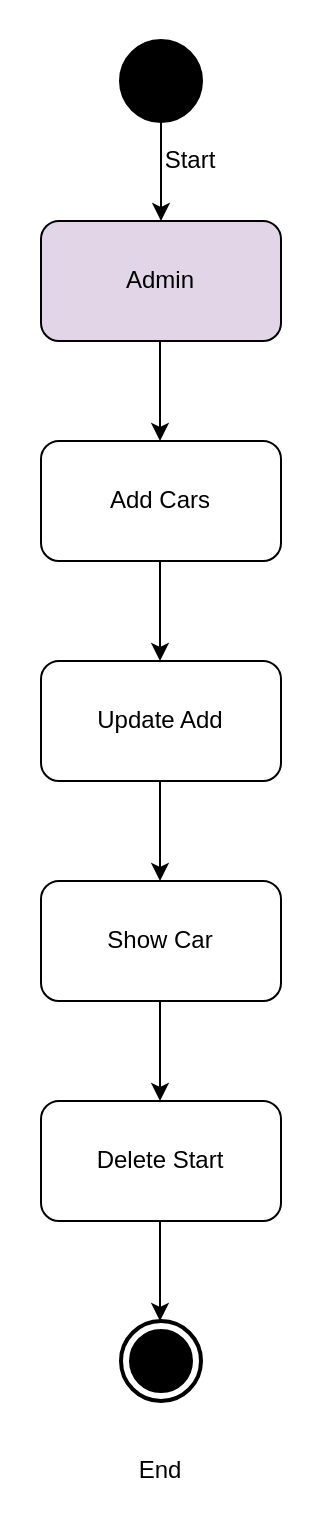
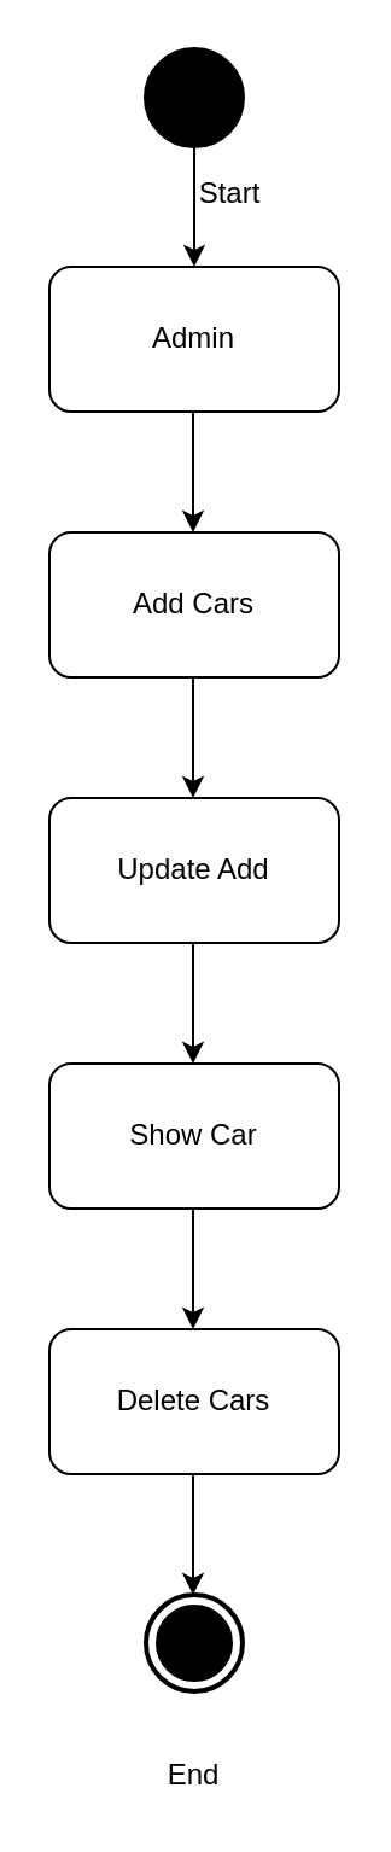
- <mxCell id="4" value="Admin" style="rounded=1;whiteSpace=wrap;html=1;fillColor=#e1d5e7;" vertex="1" parent="1"><mxGeometry x="20" y="110" width="120" height="60" as="geometry" /></mxCell>
+ <mxCell id="4" value="Admin" style="rounded=1;whiteSpace=wrap;html=1;" vertex="1" parent="1"><mxGeometry x="20" y="110" width="120" height="60" as="geometry" /></mxCell>
- <mxCell id="12" value="Delete Start" style="rounded=1;whiteSpace=wrap;html=1;" vertex="1" parent="1"><mxGeometry x="20" y="550" width="120" height="60" as="geometry" /></mxCell>
+ <mxCell id="12" value="Delete Cars" style="rounded=1;whiteSpace=wrap;html=1;" vertex="1" parent="1"><mxGeometry x="20" y="550" width="120" height="60" as="geometry" /></mxCell>
